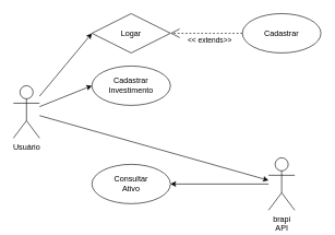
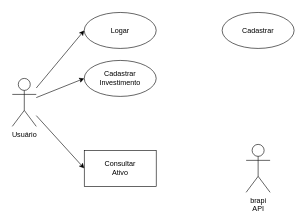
- <mxCell id="12" value="Logar" style="rhombus;whiteSpace=wrap;html=1;" parent="1" vertex="1"><mxGeometry x="140" y="20" width="120" height="60" as="geometry" /></mxCell>
+ <mxCell id="12" value="Logar" style="ellipse;whiteSpace=wrap;html=1;" parent="1" vertex="1"><mxGeometry x="140" y="20" width="120" height="60" as="geometry" /></mxCell>
- <mxCell id="11" value="&amp;lt;&amp;lt; extends&amp;gt;&amp;gt;" style="endArrow=open;endSize=12;dashed=1;html=1;rounded=0;entryX=1;entryY=0.5;entryDx=0;entryDy=0;exitX=0;exitY=0.5;exitDx=0;exitDy=0;" parent="1" source="3" target="12" edge="1"><mxGeometry x="-0.091" y="10" width="160" relative="1" as="geometry"><mxPoint x="360" y="80" as="sourcePoint" /><mxPoint x="390" y="120" as="targetPoint" /><mxPoint as="offset" /></mxGeometry></mxCell>
- <mxCell id="8" value="" style="endArrow=classic;html=1;rounded=0;" parent="1" source="2" target="6" edge="1"><mxGeometry width="50" height="50" relative="1" as="geometry"><mxPoint x="140" y="250" as="sourcePoint" /><mxPoint x="60" y="250" as="targetPoint" /></mxGeometry></mxCell>
+ <mxCell id="8" value="" style="endArrow=classic;html=1;rounded=0;entryX=0;entryY=0.5;entryDx=0;entryDy=0;" parent="1" source="2" target="5" edge="1"><mxGeometry width="50" height="50" relative="1" as="geometry"><mxPoint x="140" y="250" as="sourcePoint" /><mxPoint x="60" y="250" as="targetPoint" /></mxGeometry></mxCell>
- <mxCell id="5" value="Consultar&lt;div&gt;Ativo&lt;/div&gt;" style="ellipse;whiteSpace=wrap;html=1;" parent="1" vertex="1"><mxGeometry x="140" y="250" width="120" height="60" as="geometry" /></mxCell>
+ <mxCell id="5" value="Consultar&lt;div&gt;Ativo&lt;/div&gt;" style="whiteSpace=wrap;html=1;rounded=0;" parent="1" vertex="1"><mxGeometry x="140" y="250" width="120" height="60" as="geometry" /></mxCell>
- <mxCell id="7" value="" style="endArrow=classic;html=1;rounded=0;entryX=1;entryY=0.5;entryDx=0;entryDy=0;" parent="1" source="6" target="5" edge="1"><mxGeometry width="50" height="50" relative="1" as="geometry"><mxPoint x="170" y="240" as="sourcePoint" /><mxPoint x="220" y="190" as="targetPoint" /></mxGeometry></mxCell>
